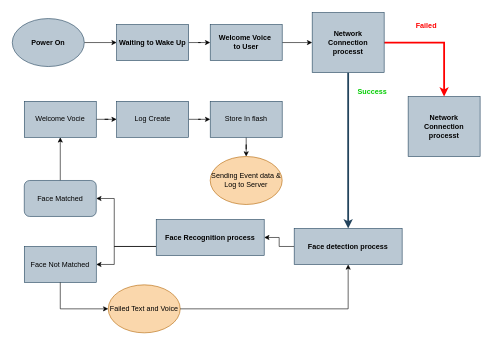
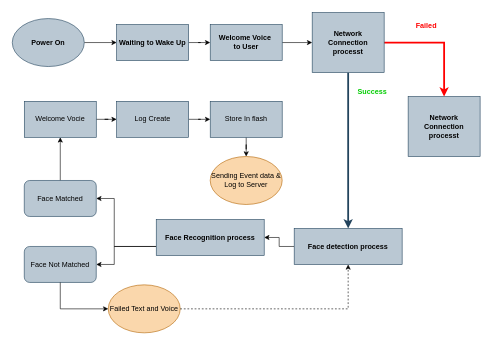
- <mxCell id="21" value="Face Not Matched" style="whiteSpace=wrap;html=1;fillColor=#bac8d3;strokeColor=#23445d;rounded=0;" vertex="1" parent="1"><mxGeometry x="40" y="410" width="120" height="60" as="geometry" /></mxCell>
+ <mxCell id="21" value="Face Not Matched" style="rounded=1;whiteSpace=wrap;html=1;fillColor=#bac8d3;strokeColor=#23445d;" vertex="1" parent="1"><mxGeometry x="40" y="410" width="120" height="60" as="geometry" /></mxCell>
- <mxCell id="31" value="" style="endArrow=classic;html=1;rounded=0;exitX=1;exitY=0.5;exitDx=0;exitDy=0;entryX=0.5;entryY=1;entryDx=0;entryDy=0;" edge="1" parent="1" source="29" target="14"><mxGeometry width="50" height="50" relative="1" as="geometry"><mxPoint x="290" y="470" as="sourcePoint" /><mxPoint x="340" y="420" as="targetPoint" /><Array as="points"><mxPoint x="580" y="514" /></Array></mxGeometry></mxCell>
+ <mxCell id="31" value="" style="endArrow=classic;html=1;rounded=0;exitX=1;exitY=0.5;exitDx=0;exitDy=0;entryX=0.5;entryY=1;entryDx=0;entryDy=0;dashed=1;" edge="1" parent="1" source="29" target="14"><mxGeometry width="50" height="50" relative="1" as="geometry"><mxPoint x="290" y="470" as="sourcePoint" /><mxPoint x="340" y="420" as="targetPoint" /><Array as="points"><mxPoint x="580" y="514" /></Array></mxGeometry></mxCell>
